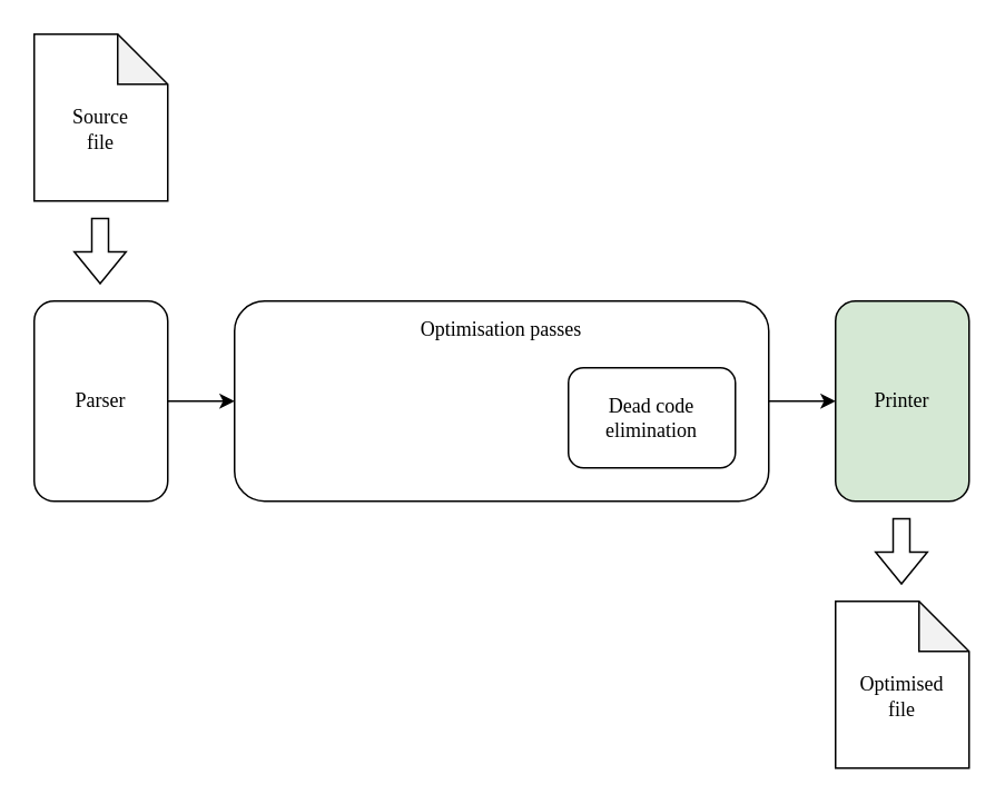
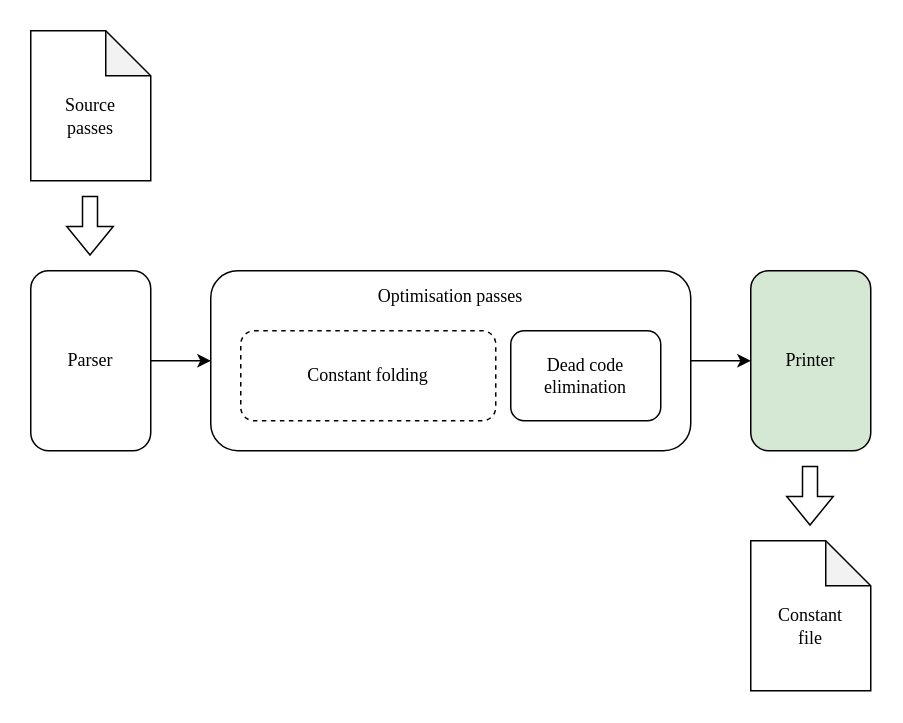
- <mxCell id="9" value="&lt;div&gt;&lt;br&gt;&lt;/div&gt;Source&lt;div&gt;file&lt;/div&gt;" style="shape=note;whiteSpace=wrap;html=1;backgroundOutline=1;darkOpacity=0.05;fontFamily=Menlo;" vertex="1" parent="1"><mxGeometry x="20" y="20" width="80" height="100" as="geometry" /></mxCell>
+ <mxCell id="9" value="&lt;div&gt;&lt;br&gt;&lt;/div&gt;Source&lt;div&gt;passes&lt;/div&gt;" style="shape=note;whiteSpace=wrap;html=1;backgroundOutline=1;darkOpacity=0.05;fontFamily=Menlo;" vertex="1" parent="1"><mxGeometry x="20" y="20" width="80" height="100" as="geometry" /></mxCell>
+ <mxCell id="7" value="Constant folding" style="rounded=1;whiteSpace=wrap;html=1;fontFamily=Menlo;dashed=1;" vertex="1" parent="1"><mxGeometry x="160" y="220" width="170" height="60" as="geometry" /></mxCell>
- <mxCell id="10" value="&lt;div&gt;&lt;br&gt;&lt;/div&gt;Optimised&lt;div&gt;file&lt;/div&gt;" style="shape=note;whiteSpace=wrap;html=1;backgroundOutline=1;darkOpacity=0.05;fontFamily=Menlo;" vertex="1" parent="1"><mxGeometry x="500" y="360" width="80" height="100" as="geometry" /></mxCell>
+ <mxCell id="10" value="&lt;div&gt;&lt;br&gt;&lt;/div&gt;Constant&lt;div&gt;file&lt;/div&gt;" style="shape=note;whiteSpace=wrap;html=1;backgroundOutline=1;darkOpacity=0.05;fontFamily=Menlo;" vertex="1" parent="1"><mxGeometry x="500" y="360" width="80" height="100" as="geometry" /></mxCell>
